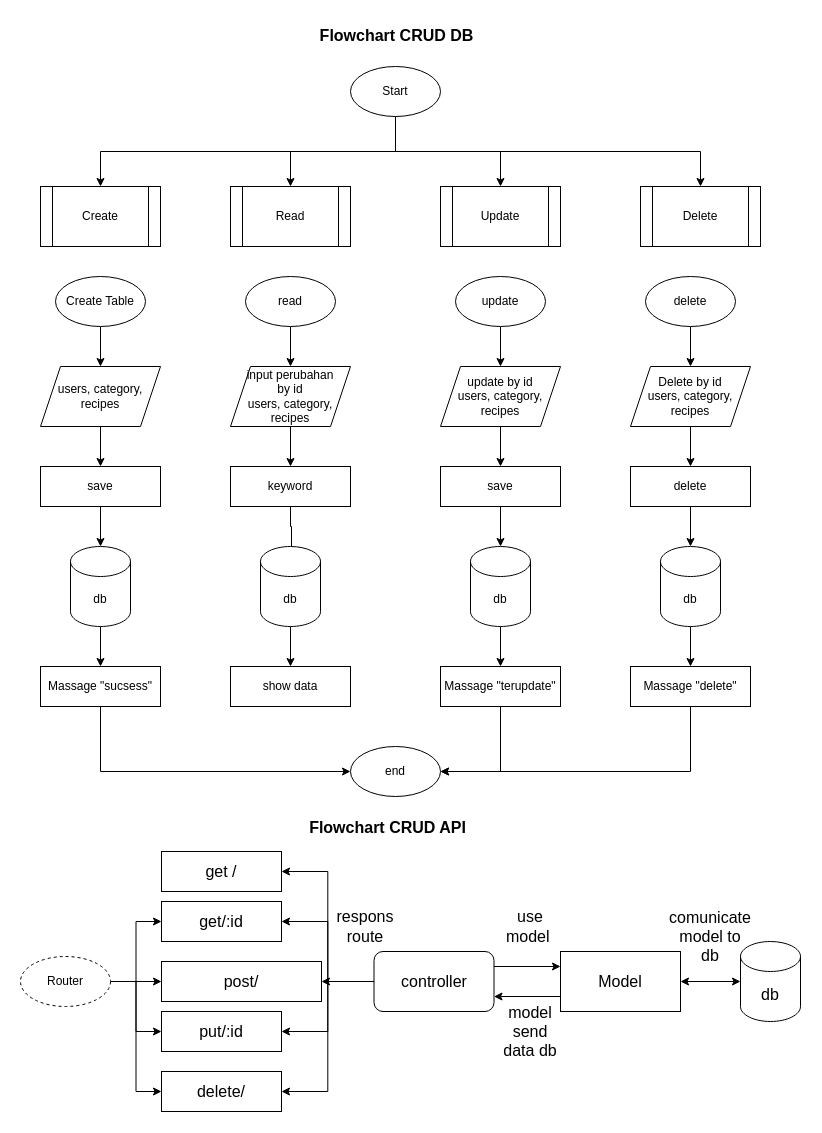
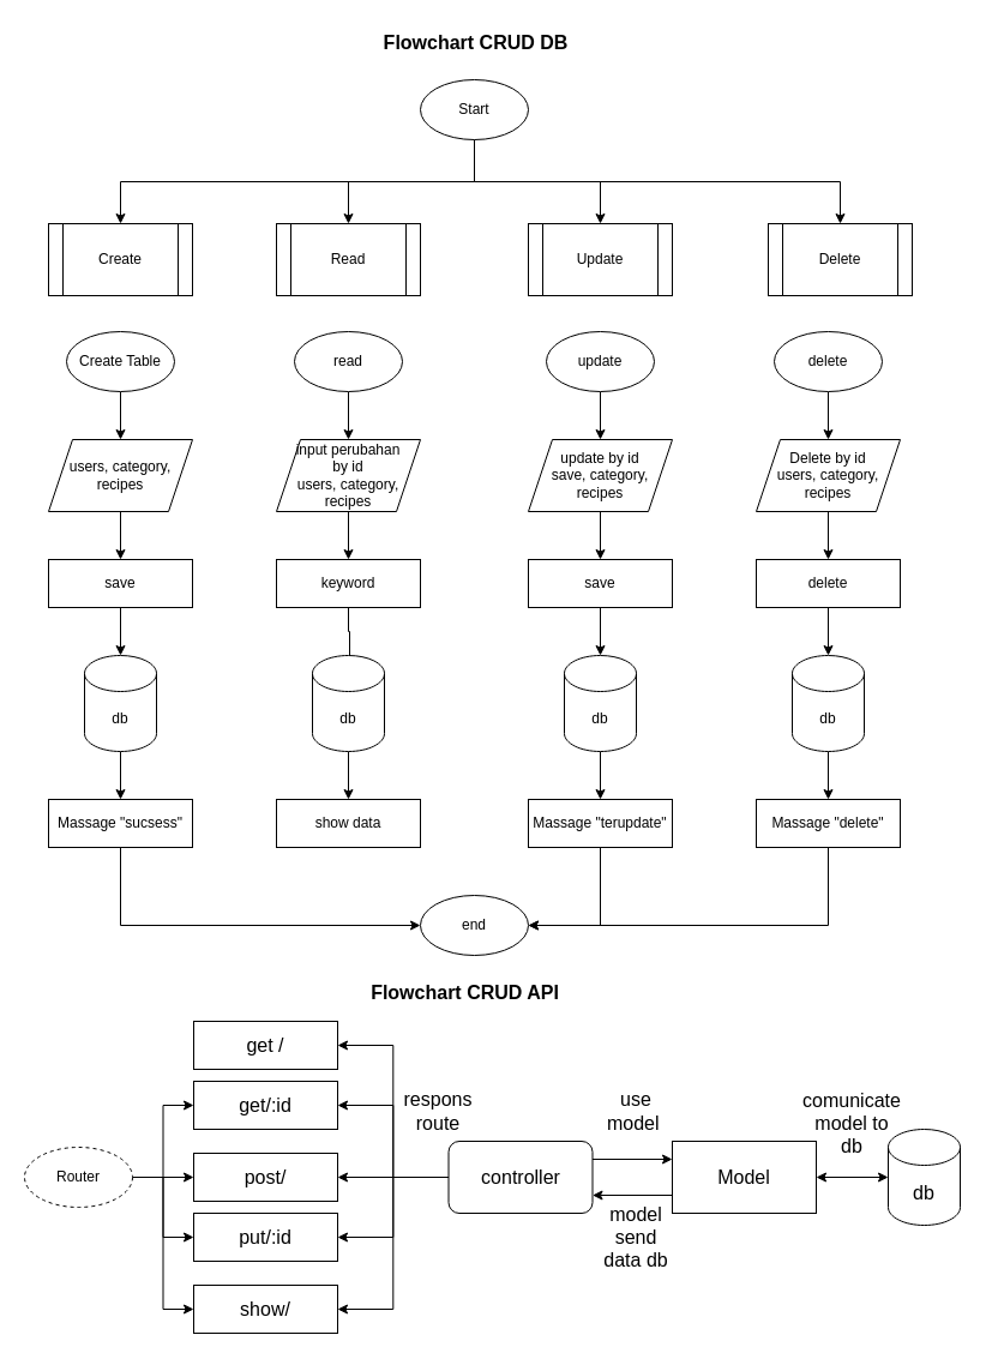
- <mxCell id="33" value="update by id&lt;br&gt;users, category, recipes" style="shape=parallelogram;perimeter=parallelogramPerimeter;whiteSpace=wrap;html=1;fixedSize=1;" vertex="1" parent="1"><mxGeometry x="440" y="366" width="120" height="60" as="geometry" /></mxCell>
+ <mxCell id="33" value="update by id&lt;br&gt;save, category, recipes" style="shape=parallelogram;perimeter=parallelogramPerimeter;whiteSpace=wrap;html=1;fixedSize=1;" vertex="1" parent="1"><mxGeometry x="440" y="366" width="120" height="60" as="geometry" /></mxCell>
- <mxCell id="59" value="post/" style="whiteSpace=wrap;html=1;fontSize=16;" vertex="1" parent="1"><mxGeometry x="161" y="961" width="160" height="40" as="geometry" /></mxCell>
+ <mxCell id="59" value="post/" style="whiteSpace=wrap;html=1;fontSize=16;" vertex="1" parent="1"><mxGeometry x="161" y="961" width="120" height="40" as="geometry" /></mxCell>
- <mxCell id="61" value="delete/" style="whiteSpace=wrap;html=1;fontSize=16;" vertex="1" parent="1"><mxGeometry x="161" y="1071" width="120" height="40" as="geometry" /></mxCell>
+ <mxCell id="61" value="show/" style="whiteSpace=wrap;html=1;fontSize=16;" vertex="1" parent="1"><mxGeometry x="161" y="1071" width="120" height="40" as="geometry" /></mxCell>
